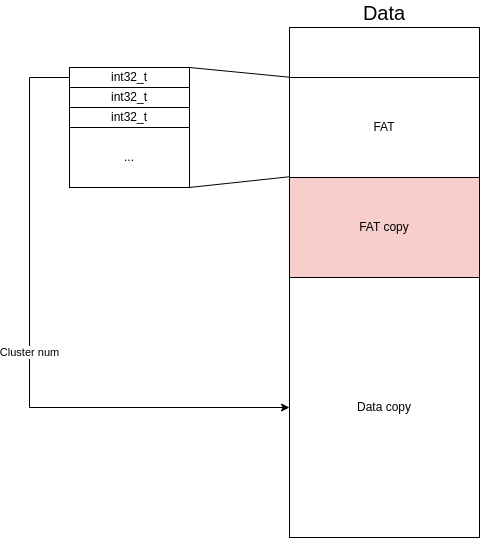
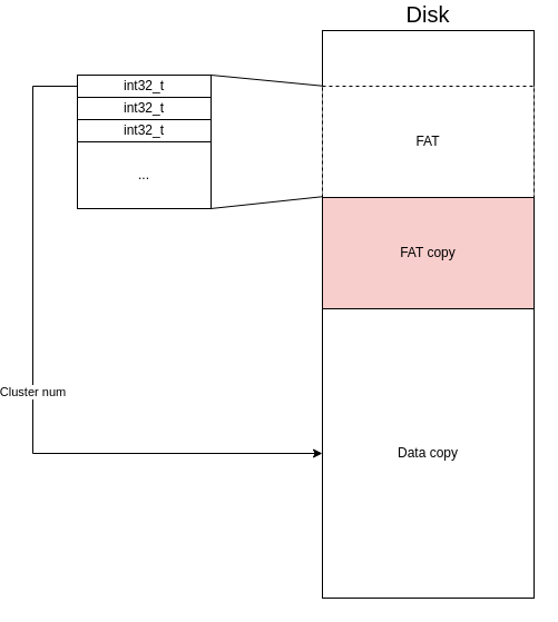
- <mxCell id="2" value="Data" style="rounded=0;whiteSpace=wrap;html=1;labelPosition=center;verticalLabelPosition=top;align=center;verticalAlign=bottom;fontSize=20;" vertex="1" parent="1"><mxGeometry x="280" y="20" width="190" height="510" as="geometry" /></mxCell>
+ <mxCell id="2" value="Disk" style="rounded=0;whiteSpace=wrap;html=1;labelPosition=center;verticalLabelPosition=top;align=center;verticalAlign=bottom;fontSize=20;" vertex="1" parent="1"><mxGeometry x="280" y="20" width="190" height="510" as="geometry" /></mxCell>
- <mxCell id="3" value="FAT" style="rounded=0;whiteSpace=wrap;html=1;" vertex="1" parent="1"><mxGeometry x="280" y="70" width="190" height="100" as="geometry" /></mxCell>
+ <mxCell id="3" value="FAT" style="rounded=0;whiteSpace=wrap;html=1;dashed=1;" vertex="1" parent="1"><mxGeometry x="280" y="70" width="190" height="100" as="geometry" /></mxCell>
